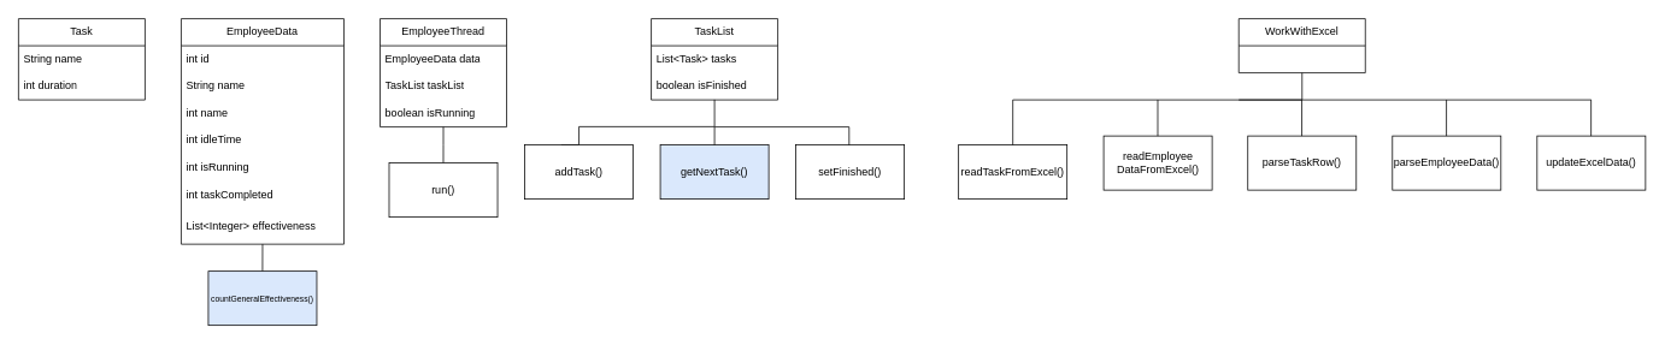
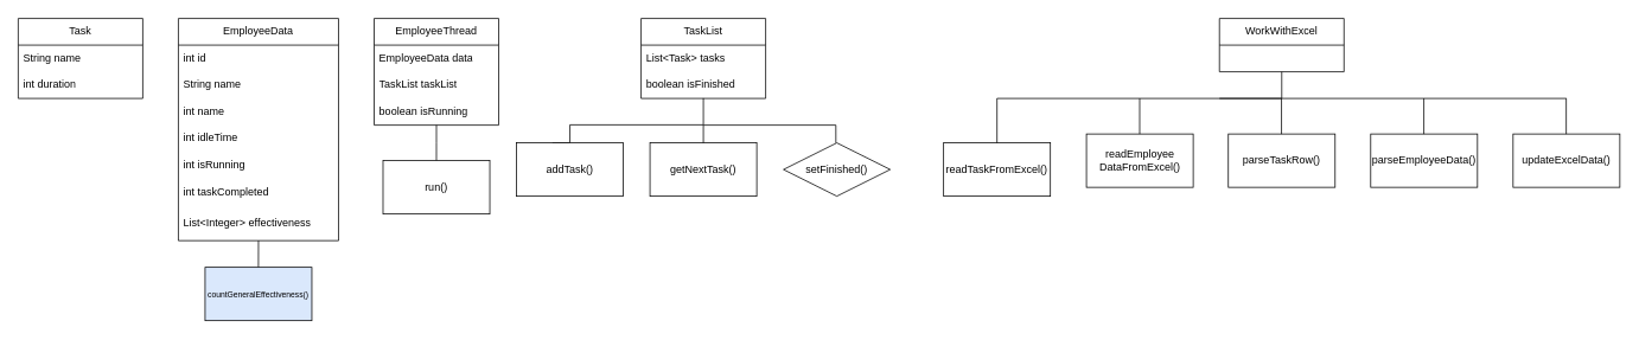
- <mxCell id="26" value="getNextTask()" style="rounded=0;whiteSpace=wrap;html=1;fillColor=#dae8fc;" vertex="1" parent="1"><mxGeometry x="730" y="160" width="120" height="60" as="geometry" /></mxCell>
+ <mxCell id="26" value="getNextTask()" style="rounded=0;whiteSpace=wrap;html=1;" vertex="1" parent="1"><mxGeometry x="730" y="160" width="120" height="60" as="geometry" /></mxCell>
- <mxCell id="27" value="setFinished()" style="rounded=0;whiteSpace=wrap;html=1;" vertex="1" parent="1"><mxGeometry x="880" y="160" width="120" height="60" as="geometry" /></mxCell>
+ <mxCell id="27" value="setFinished()" style="rhombus;whiteSpace=wrap;html=1;" vertex="1" parent="1"><mxGeometry x="880" y="160" width="120" height="60" as="geometry" /></mxCell>
